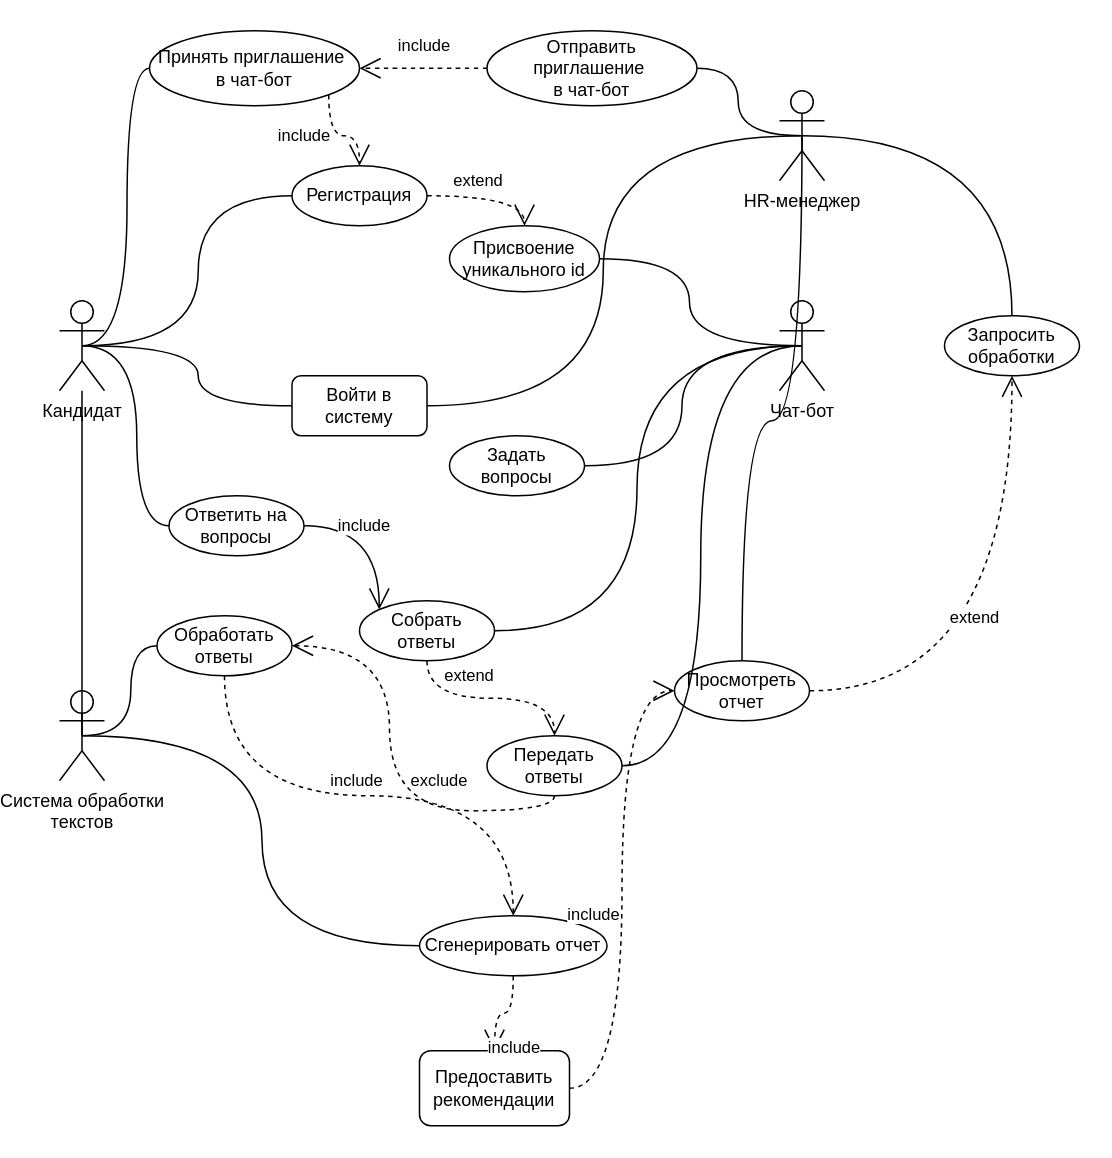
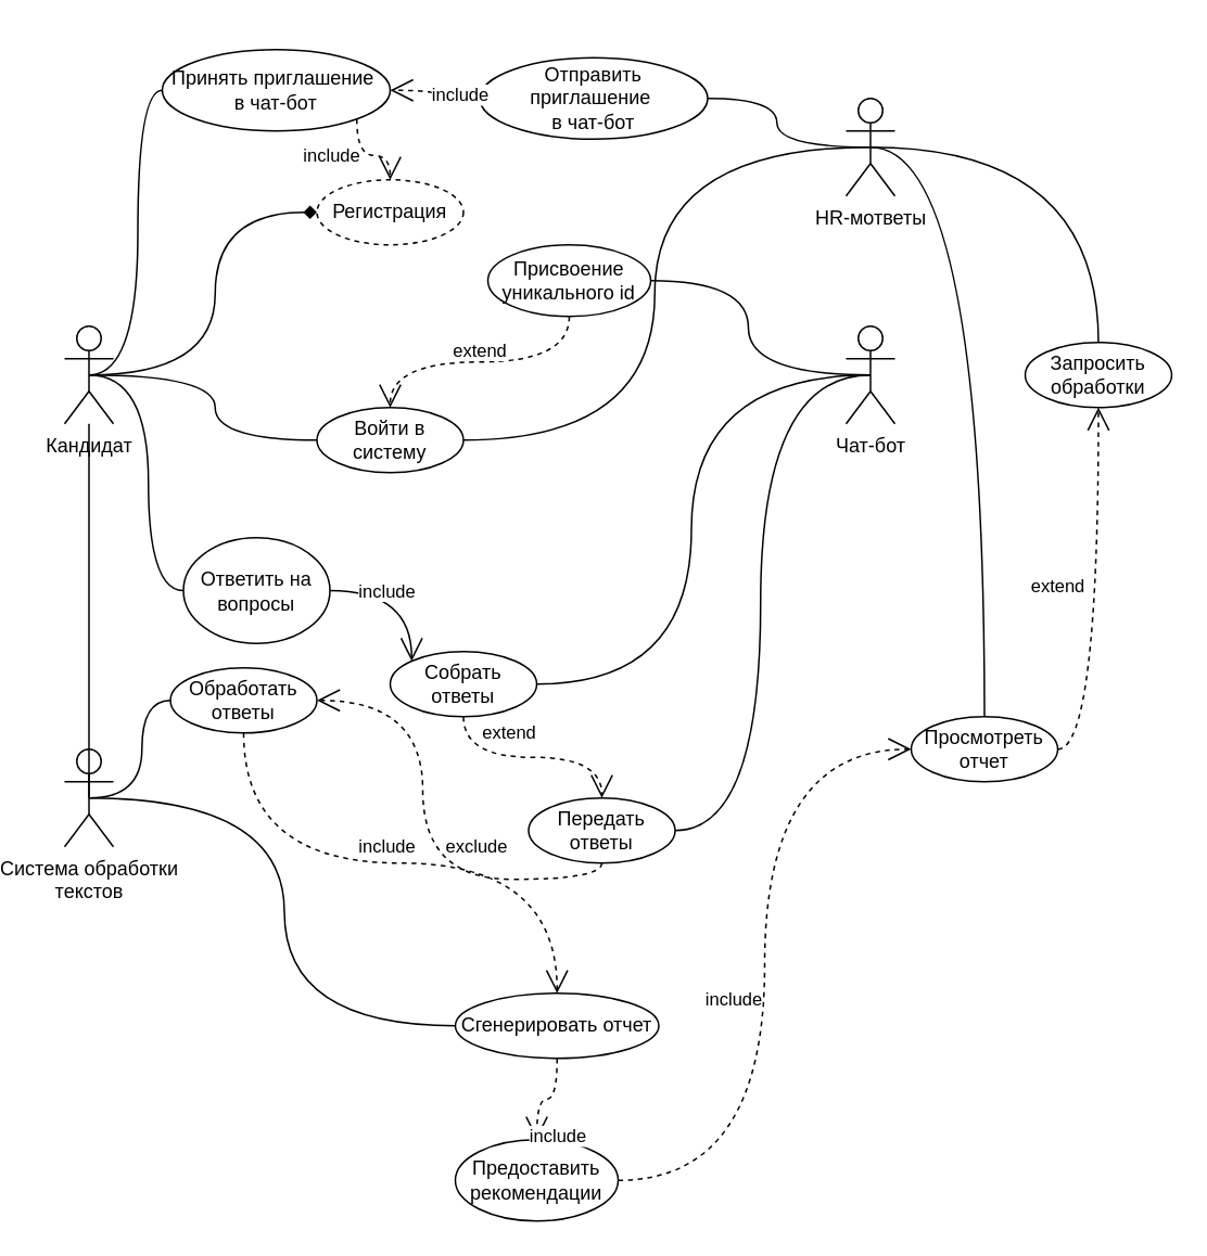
- <mxCell id="22" value="Принять приглашение&amp;nbsp;&lt;div&gt;в чат-бот&lt;/div&gt;" style="ellipse;whiteSpace=wrap;html=1;" vertex="1" parent="1"><mxGeometry x="80" y="20" width="140" height="50" as="geometry" /></mxCell>
+ <mxCell id="22" value="Принять приглашение&amp;nbsp;&lt;div&gt;в чат-бот&lt;/div&gt;" style="ellipse;whiteSpace=wrap;html=1;" vertex="1" parent="1"><mxGeometry x="80" y="30" width="140" height="50" as="geometry" /></mxCell>
- <mxCell id="4" value="Отправить приглашение&amp;nbsp;&lt;div&gt;в чат-бот&lt;/div&gt;" style="ellipse;whiteSpace=wrap;html=1;" vertex="1" parent="1"><mxGeometry x="305" y="20" width="140" height="50" as="geometry" /></mxCell>
+ <mxCell id="4" value="Отправить приглашение&amp;nbsp;&lt;div&gt;в чат-бот&lt;/div&gt;" style="ellipse;whiteSpace=wrap;html=1;" vertex="1" parent="1"><mxGeometry x="275" y="35" width="140" height="50" as="geometry" /></mxCell>
- <mxCell id="7" value="Регистрация" style="ellipse;whiteSpace=wrap;html=1;" vertex="1" parent="1"><mxGeometry x="175" y="110" width="90" height="40" as="geometry" /></mxCell>
+ <mxCell id="7" value="Регистрация" style="ellipse;whiteSpace=wrap;html=1;dashed=1;" vertex="1" parent="1"><mxGeometry x="175" y="110" width="90" height="40" as="geometry" /></mxCell>
- <mxCell id="26" value="extend" style="endArrow=open;endSize=12;dashed=1;html=1;rounded=0;exitX=1;exitY=0.5;exitDx=0;exitDy=0;entryX=0.5;entryY=0;entryDx=0;entryDy=0;edgeStyle=orthogonalEdgeStyle;curved=1;" edge="1" parent="1" source="7" target="25"><mxGeometry x="-0.2" y="10" width="160" relative="1" as="geometry"><mxPoint x="219" y="43" as="sourcePoint" /><mxPoint x="265" y="80" as="targetPoint" /><mxPoint as="offset" /></mxGeometry></mxCell>
- <mxCell id="3" value="HR-м&lt;span style=&quot;background-color: initial;&quot;&gt;енеджер&lt;/span&gt;" style="shape=umlActor;verticalLabelPosition=bottom;verticalAlign=top;html=1;outlineConnect=0;" vertex="1" parent="1"><mxGeometry x="500" y="60" width="30" height="60" as="geometry" /></mxCell>
+ <mxCell id="3" value="HR-м&lt;span style=&quot;background-color: initial;&quot;&gt;ответы&lt;/span&gt;" style="shape=umlActor;verticalLabelPosition=bottom;verticalAlign=top;html=1;outlineConnect=0;" vertex="1" parent="1"><mxGeometry x="500" y="60" width="30" height="60" as="geometry" /></mxCell>
- <mxCell id="8" value="" style="endArrow=none;html=1;edgeStyle=orthogonalEdgeStyle;rounded=0;entryX=0;entryY=0.5;entryDx=0;entryDy=0;elbow=vertical;exitX=0.5;exitY=0.5;exitDx=0;exitDy=0;exitPerimeter=0;curved=1;" edge="1" parent="1" source="2" target="7"><mxGeometry relative="1" as="geometry"><mxPoint x="-145" y="160" as="sourcePoint" /><mxPoint x="-10" y="35" as="targetPoint" /></mxGeometry></mxCell>
+ <mxCell id="8" value="" style="endArrow=diamond;html=1;edgeStyle=orthogonalEdgeStyle;rounded=0;entryX=0;entryY=0.5;entryDx=0;entryDy=0;elbow=vertical;exitX=0.5;exitY=0.5;exitDx=0;exitDy=0;exitPerimeter=0;curved=1;" edge="1" parent="1" source="2" target="7"><mxGeometry relative="1" as="geometry"><mxPoint x="-145" y="160" as="sourcePoint" /><mxPoint x="-10" y="35" as="targetPoint" /></mxGeometry></mxCell>
+ <mxCell id="29" value="extend" style="endArrow=open;endSize=12;dashed=1;html=1;rounded=0;exitX=0.5;exitY=1;exitDx=0;exitDy=0;entryX=0.5;entryY=0;entryDx=0;entryDy=0;edgeStyle=orthogonalEdgeStyle;curved=1;" edge="1" parent="1" source="25" target="10"><mxGeometry x="-0.006" y="-7" width="160" relative="1" as="geometry"><mxPoint x="310" y="120" as="sourcePoint" /><mxPoint x="360" y="160" as="targetPoint" /><mxPoint as="offset" /></mxGeometry></mxCell>
- <mxCell id="10" value="Войти в систему" style="whiteSpace=wrap;html=1;rounded=1;" vertex="1" parent="1"><mxGeometry x="175" y="250" width="90" height="40" as="geometry" /></mxCell>
+ <mxCell id="10" value="Войти в систему" style="ellipse;whiteSpace=wrap;html=1;" vertex="1" parent="1"><mxGeometry x="175" y="250" width="90" height="40" as="geometry" /></mxCell>
- <mxCell id="30" value="" style="endArrow=none;html=1;edgeStyle=orthogonalEdgeStyle;rounded=0;elbow=vertical;curved=1;entryX=1;entryY=0.5;entryDx=0;entryDy=0;exitX=0.5;exitY=0.5;exitDx=0;exitDy=0;exitPerimeter=0;" edge="1" parent="1" source="12" target="14"><mxGeometry relative="1" as="geometry"><mxPoint x="580" y="230" as="sourcePoint" /><mxPoint x="410" y="182" as="targetPoint" /></mxGeometry></mxCell>
- <mxCell id="14" value="Задать вопросы" style="ellipse;whiteSpace=wrap;html=1;" vertex="1" parent="1"><mxGeometry x="280" y="290" width="90" height="40" as="geometry" /></mxCell>
- <mxCell id="13" value="Ответить на вопросы" style="ellipse;whiteSpace=wrap;html=1;" vertex="1" parent="1"><mxGeometry x="93" y="330" width="90" height="40" as="geometry" /></mxCell>
+ <mxCell id="13" value="Ответить на вопросы" style="ellipse;whiteSpace=wrap;html=1;" vertex="1" parent="1"><mxGeometry x="93" y="330" width="90" height="65" as="geometry" /></mxCell>
- <mxCell id="20" value="Просмотреть отчет" style="ellipse;whiteSpace=wrap;html=1;" vertex="1" parent="1"><mxGeometry x="430" y="440" width="90" height="40" as="geometry" /></mxCell>
+ <mxCell id="20" value="Просмотреть отчет" style="ellipse;whiteSpace=wrap;html=1;" vertex="1" parent="1"><mxGeometry x="540" y="440" width="90" height="40" as="geometry" /></mxCell>
- <mxCell id="19" value="Предоставить рекомендации" style="whiteSpace=wrap;html=1;rounded=1;" vertex="1" parent="1"><mxGeometry x="260" y="700" width="100" height="50" as="geometry" /></mxCell>
+ <mxCell id="19" value="Предоставить рекомендации" style="ellipse;whiteSpace=wrap;html=1;" vertex="1" parent="1"><mxGeometry x="260" y="700" width="100" height="50" as="geometry" /></mxCell>
